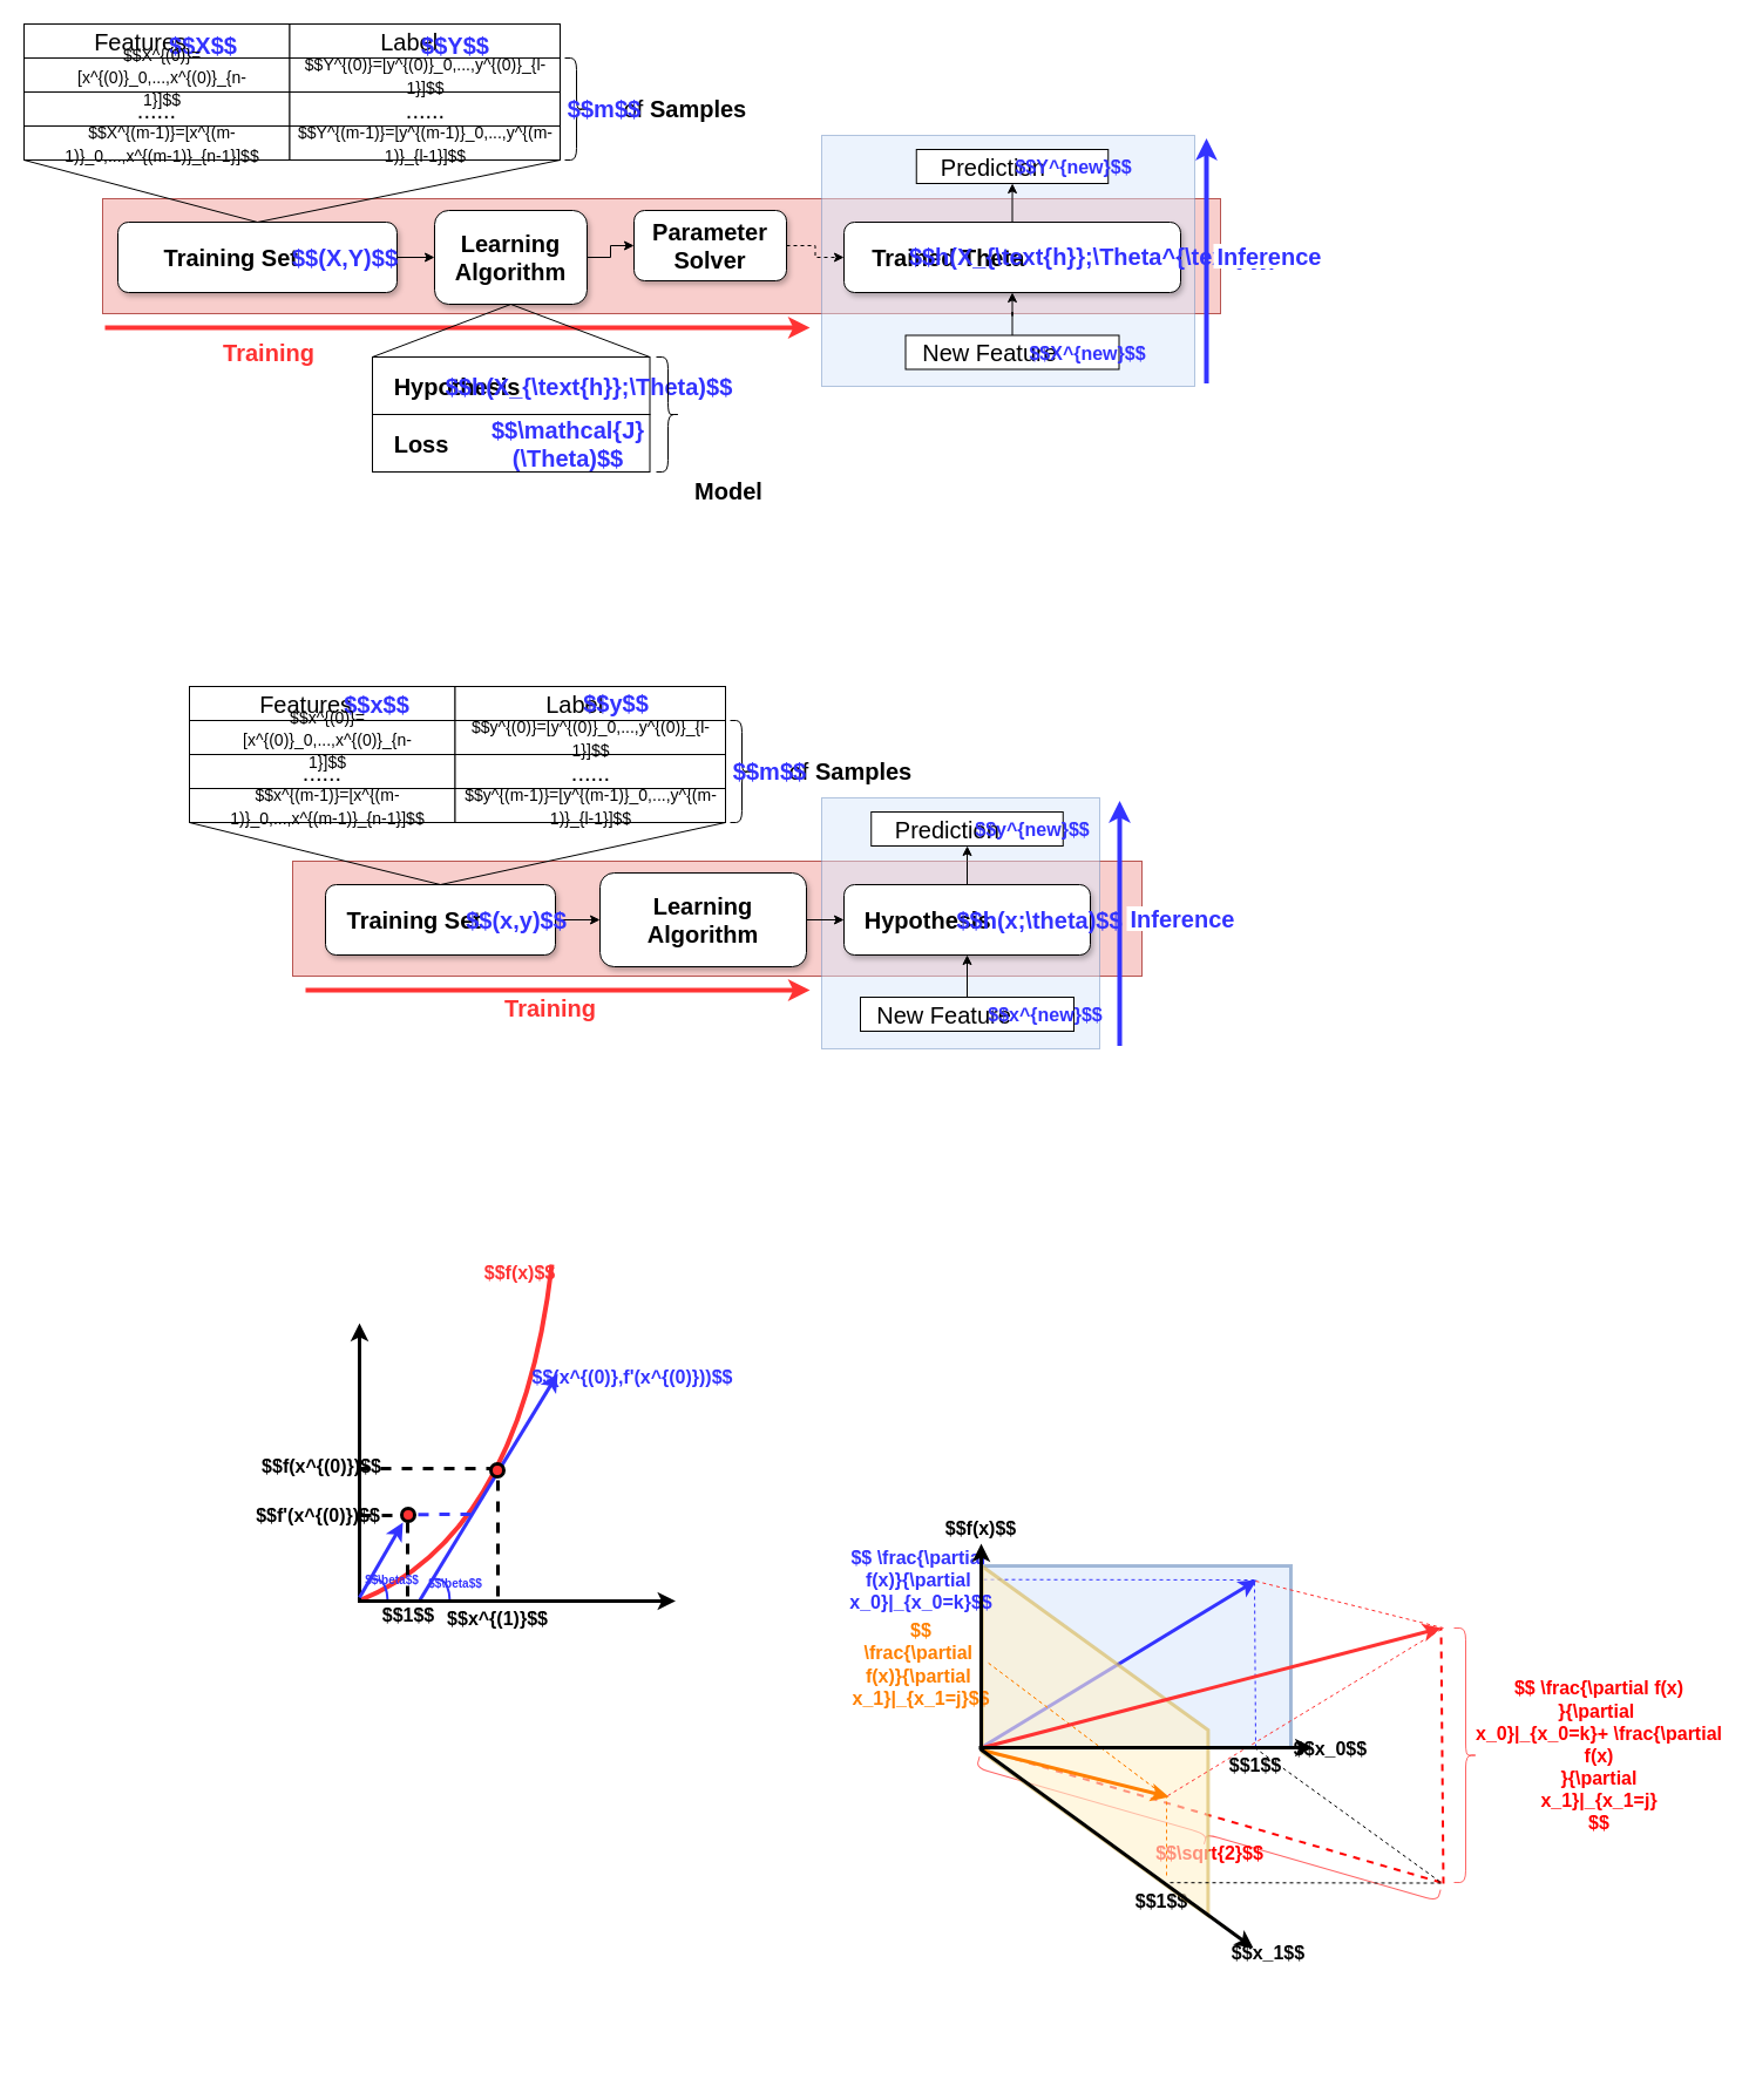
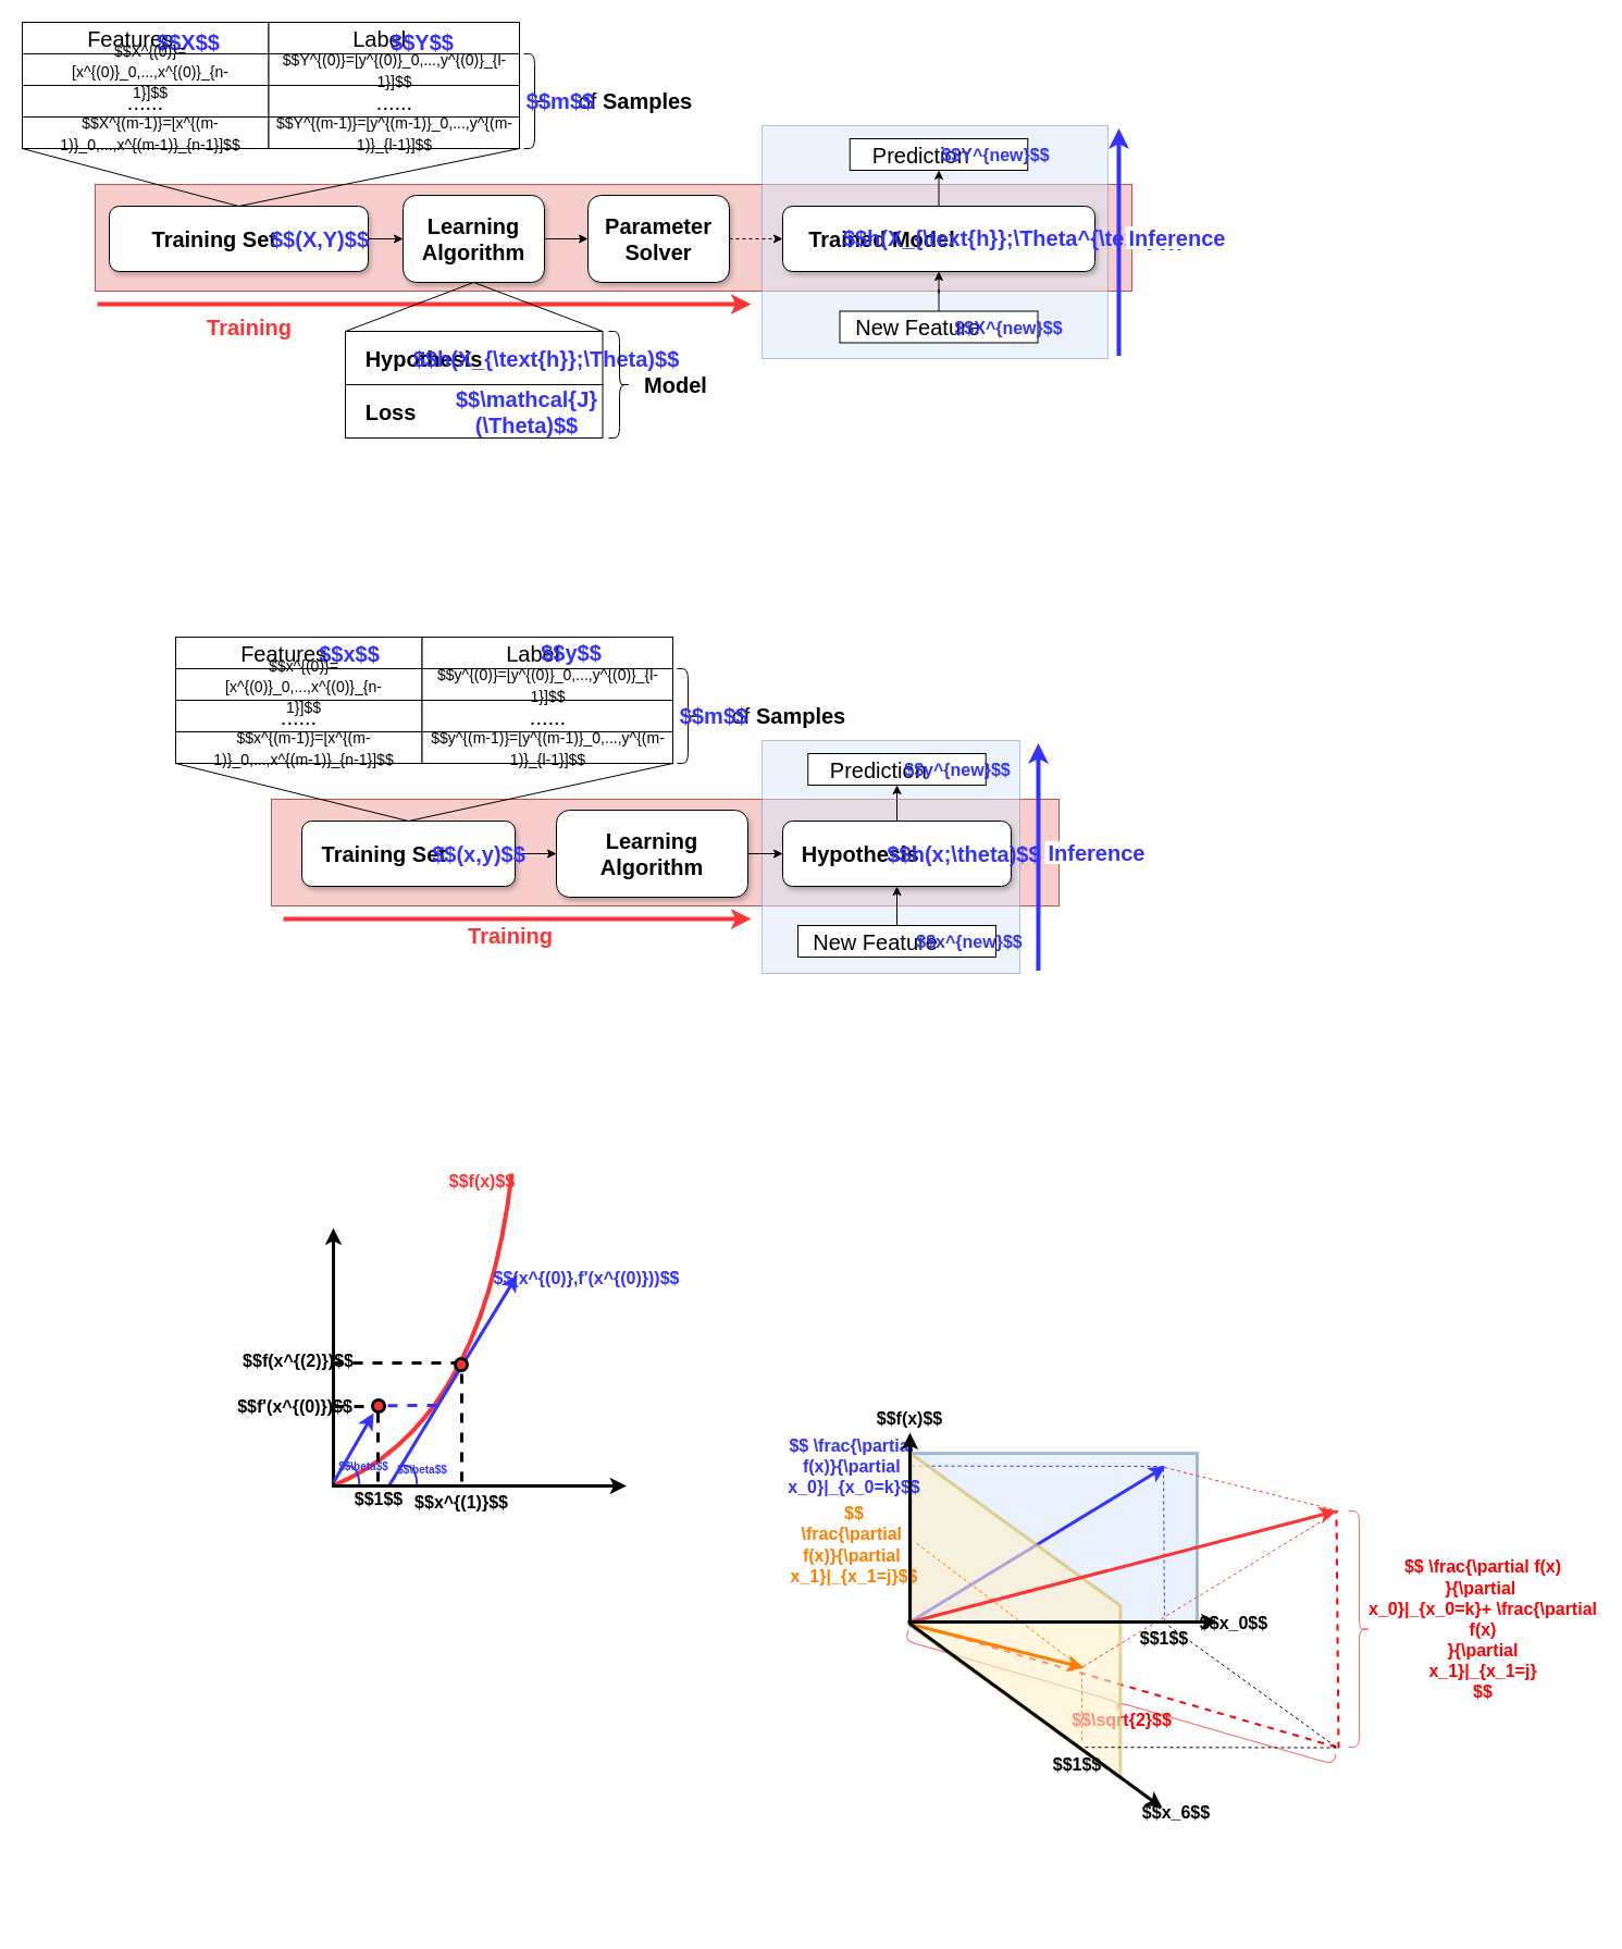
- <mxCell id="127" value="&lt;font style=&quot;font-size: 20px&quot;&gt;&lt;b&gt;Parameter Solver&lt;/b&gt;&lt;/font&gt;" style="rounded=1;whiteSpace=wrap;html=1;shadow=1;" vertex="1" parent="1"><mxGeometry x="540" y="179" width="130" height="60" as="geometry" /></mxCell>
+ <mxCell id="127" value="&lt;font style=&quot;font-size: 20px&quot;&gt;&lt;b&gt;Parameter Solver&lt;/b&gt;&lt;/font&gt;" style="rounded=1;whiteSpace=wrap;html=1;shadow=1;" vertex="1" parent="1"><mxGeometry x="540" y="179" width="130" height="80" as="geometry" /></mxCell>
- <mxCell id="95" value="&lt;div&gt;&lt;b style=&quot;font-size: 20px&quot;&gt;&amp;nbsp; &amp;nbsp; Trained Theta&amp;nbsp; &amp;nbsp; &amp;nbsp; &amp;nbsp; &amp;nbsp; &amp;nbsp;&amp;nbsp;&lt;/b&gt;&lt;/div&gt;" style="rounded=1;whiteSpace=wrap;html=1;shadow=1;align=left;" vertex="1" parent="1"><mxGeometry x="719" y="189" width="287" height="60" as="geometry" /></mxCell>
+ <mxCell id="95" value="&lt;div&gt;&lt;b style=&quot;font-size: 20px&quot;&gt;&amp;nbsp; &amp;nbsp; Trained Model&amp;nbsp; &amp;nbsp; &amp;nbsp; &amp;nbsp; &amp;nbsp; &amp;nbsp;&amp;nbsp;&lt;/b&gt;&lt;/div&gt;" style="rounded=1;whiteSpace=wrap;html=1;shadow=1;align=left;" vertex="1" parent="1"><mxGeometry x="719" y="189" width="287" height="60" as="geometry" /></mxCell>
- <mxCell id="135" value="&lt;font color=&quot;#000000&quot;&gt;&lt;b&gt;Model&lt;/b&gt;&lt;/font&gt;" style="text;html=1;strokeColor=none;fillColor=none;align=center;verticalAlign=middle;whiteSpace=wrap;rounded=0;shadow=1;fontSize=20;fontColor=#3333FF;" vertex="1" parent="1"><mxGeometry x="585" y="407.5" width="72" height="21" as="geometry" /></mxCell>
+ <mxCell id="135" value="&lt;font color=&quot;#000000&quot;&gt;&lt;b&gt;Model&lt;/b&gt;&lt;/font&gt;" style="text;html=1;strokeColor=none;fillColor=none;align=center;verticalAlign=middle;whiteSpace=wrap;rounded=0;shadow=1;fontSize=20;fontColor=#3333FF;" vertex="1" parent="1"><mxGeometry x="585" y="342.5" width="72" height="21" as="geometry" /></mxCell>
- <mxCell id="52" value="&lt;font style=&quot;font-size: 16px&quot; color=&quot;#000000&quot;&gt;$$f(x^{(0)})$$&lt;/font&gt;" style="text;html=1;strokeColor=none;fillColor=none;align=center;verticalAlign=middle;whiteSpace=wrap;rounded=0;fontSize=16;fontColor=#3333FF;fontStyle=1" parent="1" vertex="1"><mxGeometry x="244.25" y="1235" width="60" height="30" as="geometry" /></mxCell>
+ <mxCell id="52" value="&lt;font style=&quot;font-size: 16px&quot; color=&quot;#000000&quot;&gt;$$f(x^{(2)})$$&lt;/font&gt;" style="text;html=1;strokeColor=none;fillColor=none;align=center;verticalAlign=middle;whiteSpace=wrap;rounded=0;fontSize=16;fontColor=#3333FF;fontStyle=1" parent="1" vertex="1"><mxGeometry x="244.25" y="1235" width="60" height="30" as="geometry" /></mxCell>
- <mxCell id="67" value="&lt;font style=&quot;font-size: 16px&quot; color=&quot;#000000&quot;&gt;$$x_1$$&lt;/font&gt;" style="text;html=1;strokeColor=none;fillColor=none;align=center;verticalAlign=middle;whiteSpace=wrap;rounded=0;fontSize=16;fontColor=#3333FF;fontStyle=1" parent="1" vertex="1"><mxGeometry x="1051" y="1650" width="60" height="30" as="geometry" /></mxCell>
+ <mxCell id="67" value="&lt;font style=&quot;font-size: 16px&quot; color=&quot;#000000&quot;&gt;$$x_6$$&lt;/font&gt;" style="text;html=1;strokeColor=none;fillColor=none;align=center;verticalAlign=middle;whiteSpace=wrap;rounded=0;fontSize=16;fontColor=#3333FF;fontStyle=1" parent="1" vertex="1"><mxGeometry x="1051" y="1650" width="60" height="30" as="geometry" /></mxCell>
